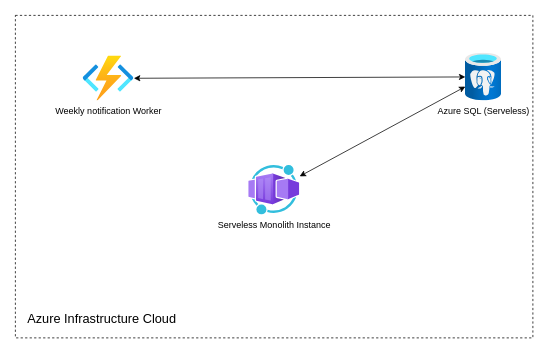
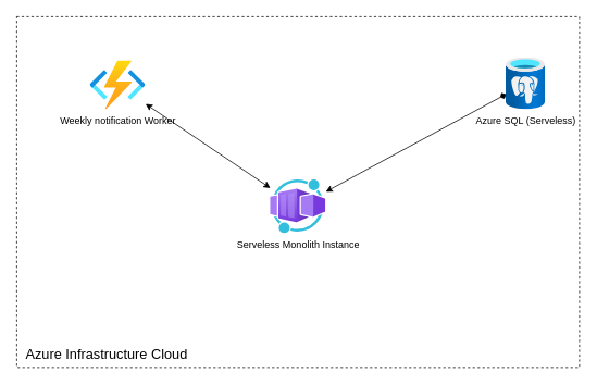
- <mxCell id="8" value="" style="endArrow=classic;startArrow=classic;html=1;rounded=0;" edge="1" parent="1" source="4" target="5"><mxGeometry width="50" height="50" relative="1" as="geometry"><mxPoint x="390" y="140" as="sourcePoint" /><mxPoint x="440" y="90" as="targetPoint" /></mxGeometry></mxCell>
+ <mxCell id="8" value="" style="endArrow=classic;startArrow=classic;html=1;rounded=0;" edge="1" parent="1" source="4" target="3"><mxGeometry width="50" height="50" relative="1" as="geometry"><mxPoint x="390" y="140" as="sourcePoint" /><mxPoint x="440" y="90" as="targetPoint" /></mxGeometry></mxCell>
- <mxCell id="7" value="" style="endArrow=classic;startArrow=classic;html=1;rounded=0;" edge="1" parent="1" source="3" target="5"><mxGeometry width="50" height="50" relative="1" as="geometry"><mxPoint x="440" y="230" as="sourcePoint" /><mxPoint x="490" y="180" as="targetPoint" /></mxGeometry></mxCell>
+ <mxCell id="7" value="" style="endArrow=diamond;startArrow=classic;html=1;rounded=0;" edge="1" parent="1" source="3" target="5"><mxGeometry width="50" height="50" relative="1" as="geometry"><mxPoint x="440" y="230" as="sourcePoint" /><mxPoint x="490" y="180" as="targetPoint" /></mxGeometry></mxCell>
- <mxCell id="6" value="&lt;font style=&quot;font-size: 17px;&quot;&gt;Azure Infrastructure Cloud&lt;/font&gt;" style="text;html=1;align=center;verticalAlign=middle;resizable=0;points=[];autosize=1;strokeColor=none;fillColor=none;" vertex="1" parent="1"><mxGeometry x="25" y="410" width="220" height="30" as="geometry" /></mxCell>
+ <mxCell id="6" value="&lt;font style=&quot;font-size: 17px;&quot;&gt;Azure Infrastructure Cloud&lt;/font&gt;" style="text;html=1;align=center;verticalAlign=middle;resizable=0;points=[];autosize=1;strokeColor=none;fillColor=none;" vertex="1" parent="1"><mxGeometry x="20" y="420" width="220" height="30" as="geometry" /></mxCell>
